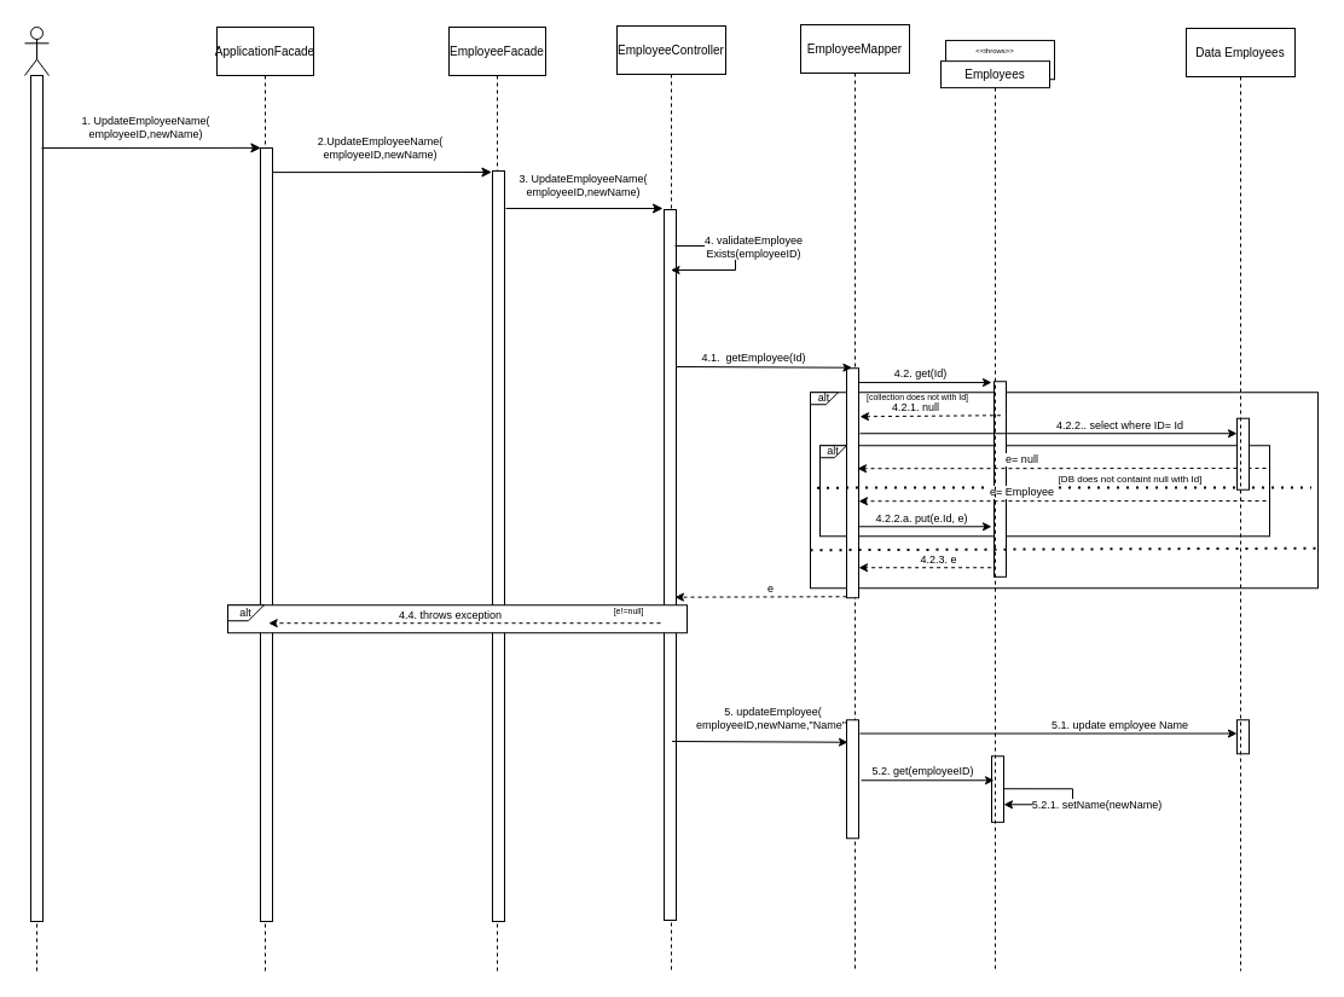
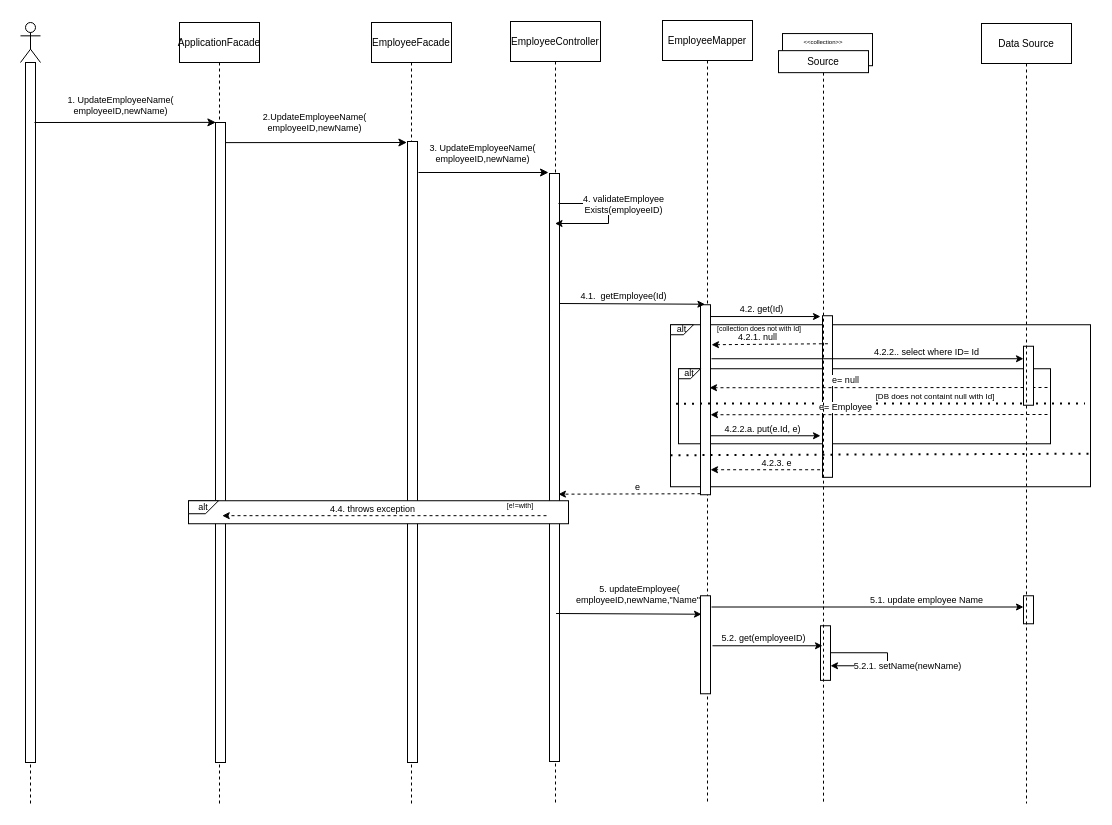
- <mxCell id="66" value="&amp;lt;&amp;lt;throws&amp;gt;&amp;gt;" style="text;html=1;strokeColor=none;fillColor=none;align=center;verticalAlign=middle;whiteSpace=wrap;rounded=0;fontSize=6;" vertex="1" parent="1"><mxGeometry x="793" y="26.517" width="60" height="30.167" as="geometry" /></mxCell>
+ <mxCell id="66" value="&amp;lt;&amp;lt;collection&amp;gt;&amp;gt;" style="text;html=1;strokeColor=none;fillColor=none;align=center;verticalAlign=middle;whiteSpace=wrap;rounded=0;fontSize=6;" vertex="1" parent="1"><mxGeometry x="793" y="26.517" width="60" height="30.167" as="geometry" /></mxCell>
- <mxCell id="67" value="Data Employees" style="shape=umlLifeline;perimeter=lifelinePerimeter;container=1;collapsible=0;recursiveResize=0;rounded=0;shadow=0;strokeWidth=1;fontSize=10;" vertex="1" parent="1"><mxGeometry x="981" y="23" width="90" height="780" as="geometry" /></mxCell>
+ <mxCell id="67" value="Data Source" style="shape=umlLifeline;perimeter=lifelinePerimeter;container=1;collapsible=0;recursiveResize=0;rounded=0;shadow=0;strokeWidth=1;fontSize=10;" vertex="1" parent="1"><mxGeometry x="981" y="23" width="90" height="780" as="geometry" /></mxCell>
- <mxCell id="65" value="Employees" style="shape=umlLifeline;perimeter=lifelinePerimeter;container=1;collapsible=0;recursiveResize=0;rounded=0;shadow=0;strokeWidth=1;fontSize=10;size=22;" vertex="1" parent="1"><mxGeometry x="778" y="50.15" width="90" height="752.85" as="geometry" /></mxCell>
+ <mxCell id="65" value="Source" style="shape=umlLifeline;perimeter=lifelinePerimeter;container=1;collapsible=0;recursiveResize=0;rounded=0;shadow=0;strokeWidth=1;fontSize=10;size=22;" vertex="1" parent="1"><mxGeometry x="778" y="50.15" width="90" height="752.85" as="geometry" /></mxCell>
- <mxCell id="51" value="[e!=null]" style="text;html=1;strokeColor=none;fillColor=none;align=center;verticalAlign=middle;whiteSpace=wrap;rounded=0;fontSize=7;" vertex="1" parent="1"><mxGeometry x="491" y="501.24" width="58" height="10" as="geometry" /></mxCell>
+ <mxCell id="51" value="[e!=with]" style="text;html=1;strokeColor=none;fillColor=none;align=center;verticalAlign=middle;whiteSpace=wrap;rounded=0;fontSize=7;" vertex="1" parent="1"><mxGeometry x="491" y="501.24" width="58" height="10" as="geometry" /></mxCell>
